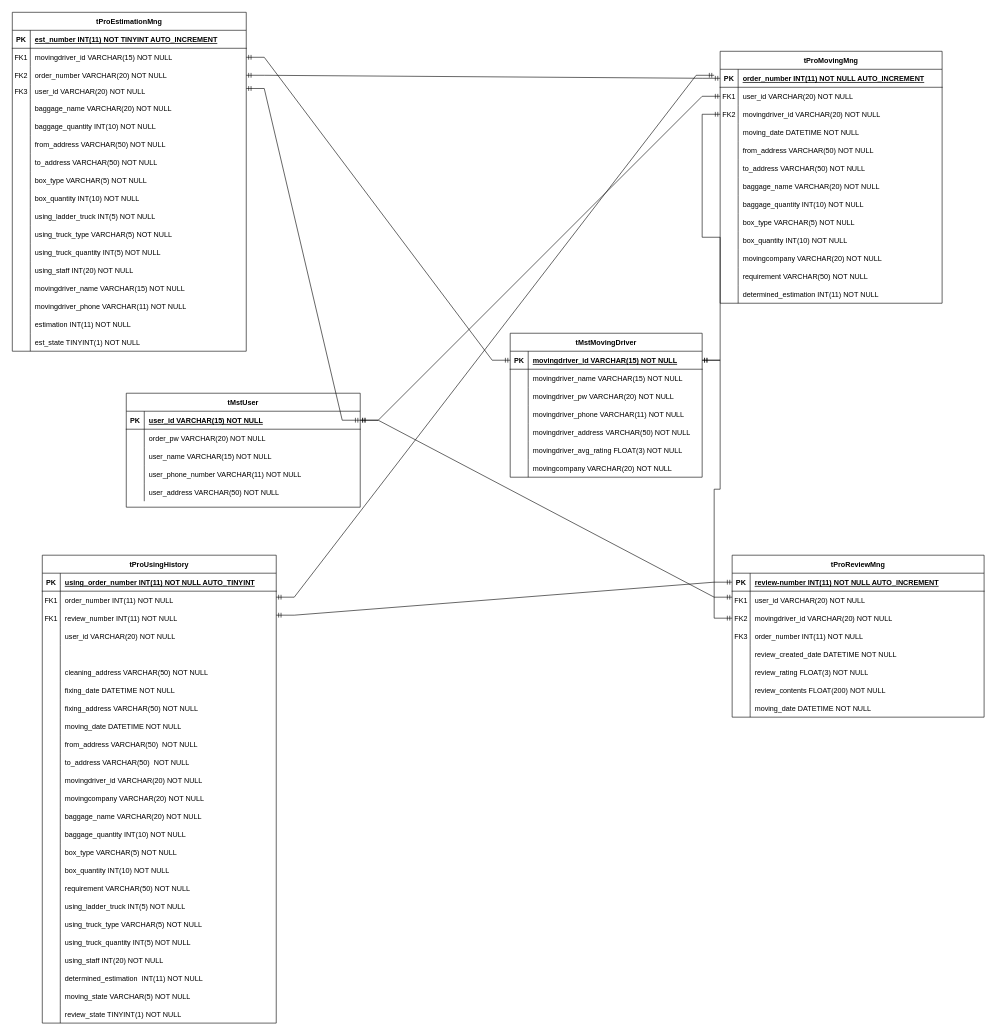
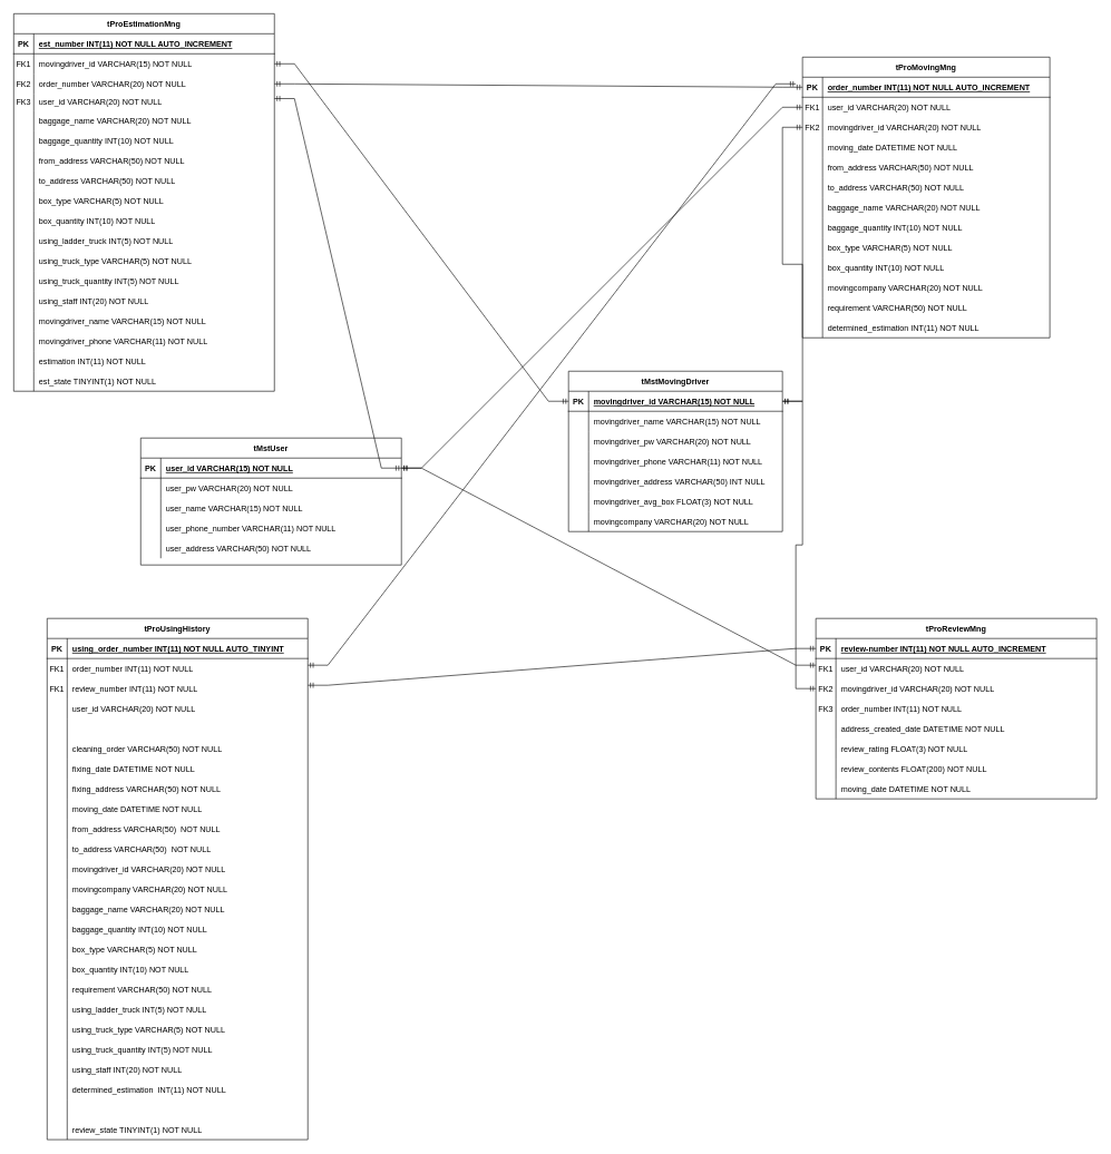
- <mxCell id="27" value="est_number INT(11) NOT TINYINT AUTO_INCREMENT" style="shape=partialRectangle;overflow=hidden;connectable=0;fillColor=none;top=0;left=0;bottom=0;right=0;align=left;spacingLeft=6;fontStyle=5;" parent="25" vertex="1"><mxGeometry x="30" width="360" height="30" as="geometry"><mxRectangle width="360" height="30" as="alternateBounds" /></mxGeometry></mxCell>
+ <mxCell id="27" value="est_number INT(11) NOT NULL AUTO_INCREMENT" style="shape=partialRectangle;overflow=hidden;connectable=0;fillColor=none;top=0;left=0;bottom=0;right=0;align=left;spacingLeft=6;fontStyle=5;" parent="25" vertex="1"><mxGeometry x="30" width="360" height="30" as="geometry"><mxRectangle width="360" height="30" as="alternateBounds" /></mxGeometry></mxCell>
- <mxCell id="17" value="movingdriver_address VARCHAR(50) NOT NULL" style="shape=partialRectangle;overflow=hidden;connectable=0;fillColor=none;top=0;left=0;bottom=0;right=0;align=left;spacingLeft=6;" parent="15" vertex="1"><mxGeometry x="30" width="290" height="30" as="geometry"><mxRectangle width="290" height="30" as="alternateBounds" /></mxGeometry></mxCell>
+ <mxCell id="17" value="movingdriver_address VARCHAR(50) INT NULL" style="shape=partialRectangle;overflow=hidden;connectable=0;fillColor=none;top=0;left=0;bottom=0;right=0;align=left;spacingLeft=6;" parent="15" vertex="1"><mxGeometry x="30" width="290" height="30" as="geometry"><mxRectangle width="290" height="30" as="alternateBounds" /></mxGeometry></mxCell>
- <mxCell id="85" value="order_pw VARCHAR(20) NOT NULL" style="shape=partialRectangle;overflow=hidden;connectable=0;fillColor=none;top=0;left=0;bottom=0;right=0;align=left;spacingLeft=6;" parent="83" vertex="1"><mxGeometry x="30" width="360" height="30" as="geometry"><mxRectangle width="360" height="30" as="alternateBounds" /></mxGeometry></mxCell>
+ <mxCell id="85" value="user_pw VARCHAR(20) NOT NULL" style="shape=partialRectangle;overflow=hidden;connectable=0;fillColor=none;top=0;left=0;bottom=0;right=0;align=left;spacingLeft=6;" parent="83" vertex="1"><mxGeometry x="30" width="360" height="30" as="geometry"><mxRectangle width="360" height="30" as="alternateBounds" /></mxGeometry></mxCell>
- <mxCell id="20" value="movingdriver_avg_rating FLOAT(3) NOT NULL" style="shape=partialRectangle;overflow=hidden;connectable=0;fillColor=none;top=0;left=0;bottom=0;right=0;align=left;spacingLeft=6;" parent="18" vertex="1"><mxGeometry x="30" width="290" height="30" as="geometry"><mxRectangle width="290" height="30" as="alternateBounds" /></mxGeometry></mxCell>
+ <mxCell id="20" value="movingdriver_avg_box FLOAT(3) NOT NULL" style="shape=partialRectangle;overflow=hidden;connectable=0;fillColor=none;top=0;left=0;bottom=0;right=0;align=left;spacingLeft=6;" parent="18" vertex="1"><mxGeometry x="30" width="290" height="30" as="geometry"><mxRectangle width="290" height="30" as="alternateBounds" /></mxGeometry></mxCell>
- <mxCell id="150" value="review_created_date DATETIME NOT NULL" style="shape=partialRectangle;overflow=hidden;connectable=0;fillColor=none;top=0;left=0;bottom=0;right=0;align=left;spacingLeft=6;" parent="148" vertex="1"><mxGeometry x="30" width="390" height="30" as="geometry"><mxRectangle width="390" height="30" as="alternateBounds" /></mxGeometry></mxCell>
+ <mxCell id="150" value="address_created_date DATETIME NOT NULL" style="shape=partialRectangle;overflow=hidden;connectable=0;fillColor=none;top=0;left=0;bottom=0;right=0;align=left;spacingLeft=6;" parent="148" vertex="1"><mxGeometry x="30" width="390" height="30" as="geometry"><mxRectangle width="390" height="30" as="alternateBounds" /></mxGeometry></mxCell>
- <mxCell id="177" value="cleaning_address VARCHAR(50) NOT NULL" style="shape=partialRectangle;overflow=hidden;connectable=0;fillColor=none;top=0;left=0;bottom=0;right=0;align=left;spacingLeft=6;" parent="175" vertex="1"><mxGeometry x="30" width="360" height="30" as="geometry"><mxRectangle width="360" height="30" as="alternateBounds" /></mxGeometry></mxCell>
+ <mxCell id="177" value="cleaning_order VARCHAR(50) NOT NULL" style="shape=partialRectangle;overflow=hidden;connectable=0;fillColor=none;top=0;left=0;bottom=0;right=0;align=left;spacingLeft=6;" parent="175" vertex="1"><mxGeometry x="30" width="360" height="30" as="geometry"><mxRectangle width="360" height="30" as="alternateBounds" /></mxGeometry></mxCell>
- <mxCell id="231" value="moving_state VARCHAR(5) NOT NULL" style="shape=partialRectangle;overflow=hidden;connectable=0;fillColor=none;top=0;left=0;bottom=0;right=0;align=left;spacingLeft=6;" parent="229" vertex="1"><mxGeometry x="30" width="360" height="30" as="geometry"><mxRectangle width="360" height="30" as="alternateBounds" /></mxGeometry></mxCell>
